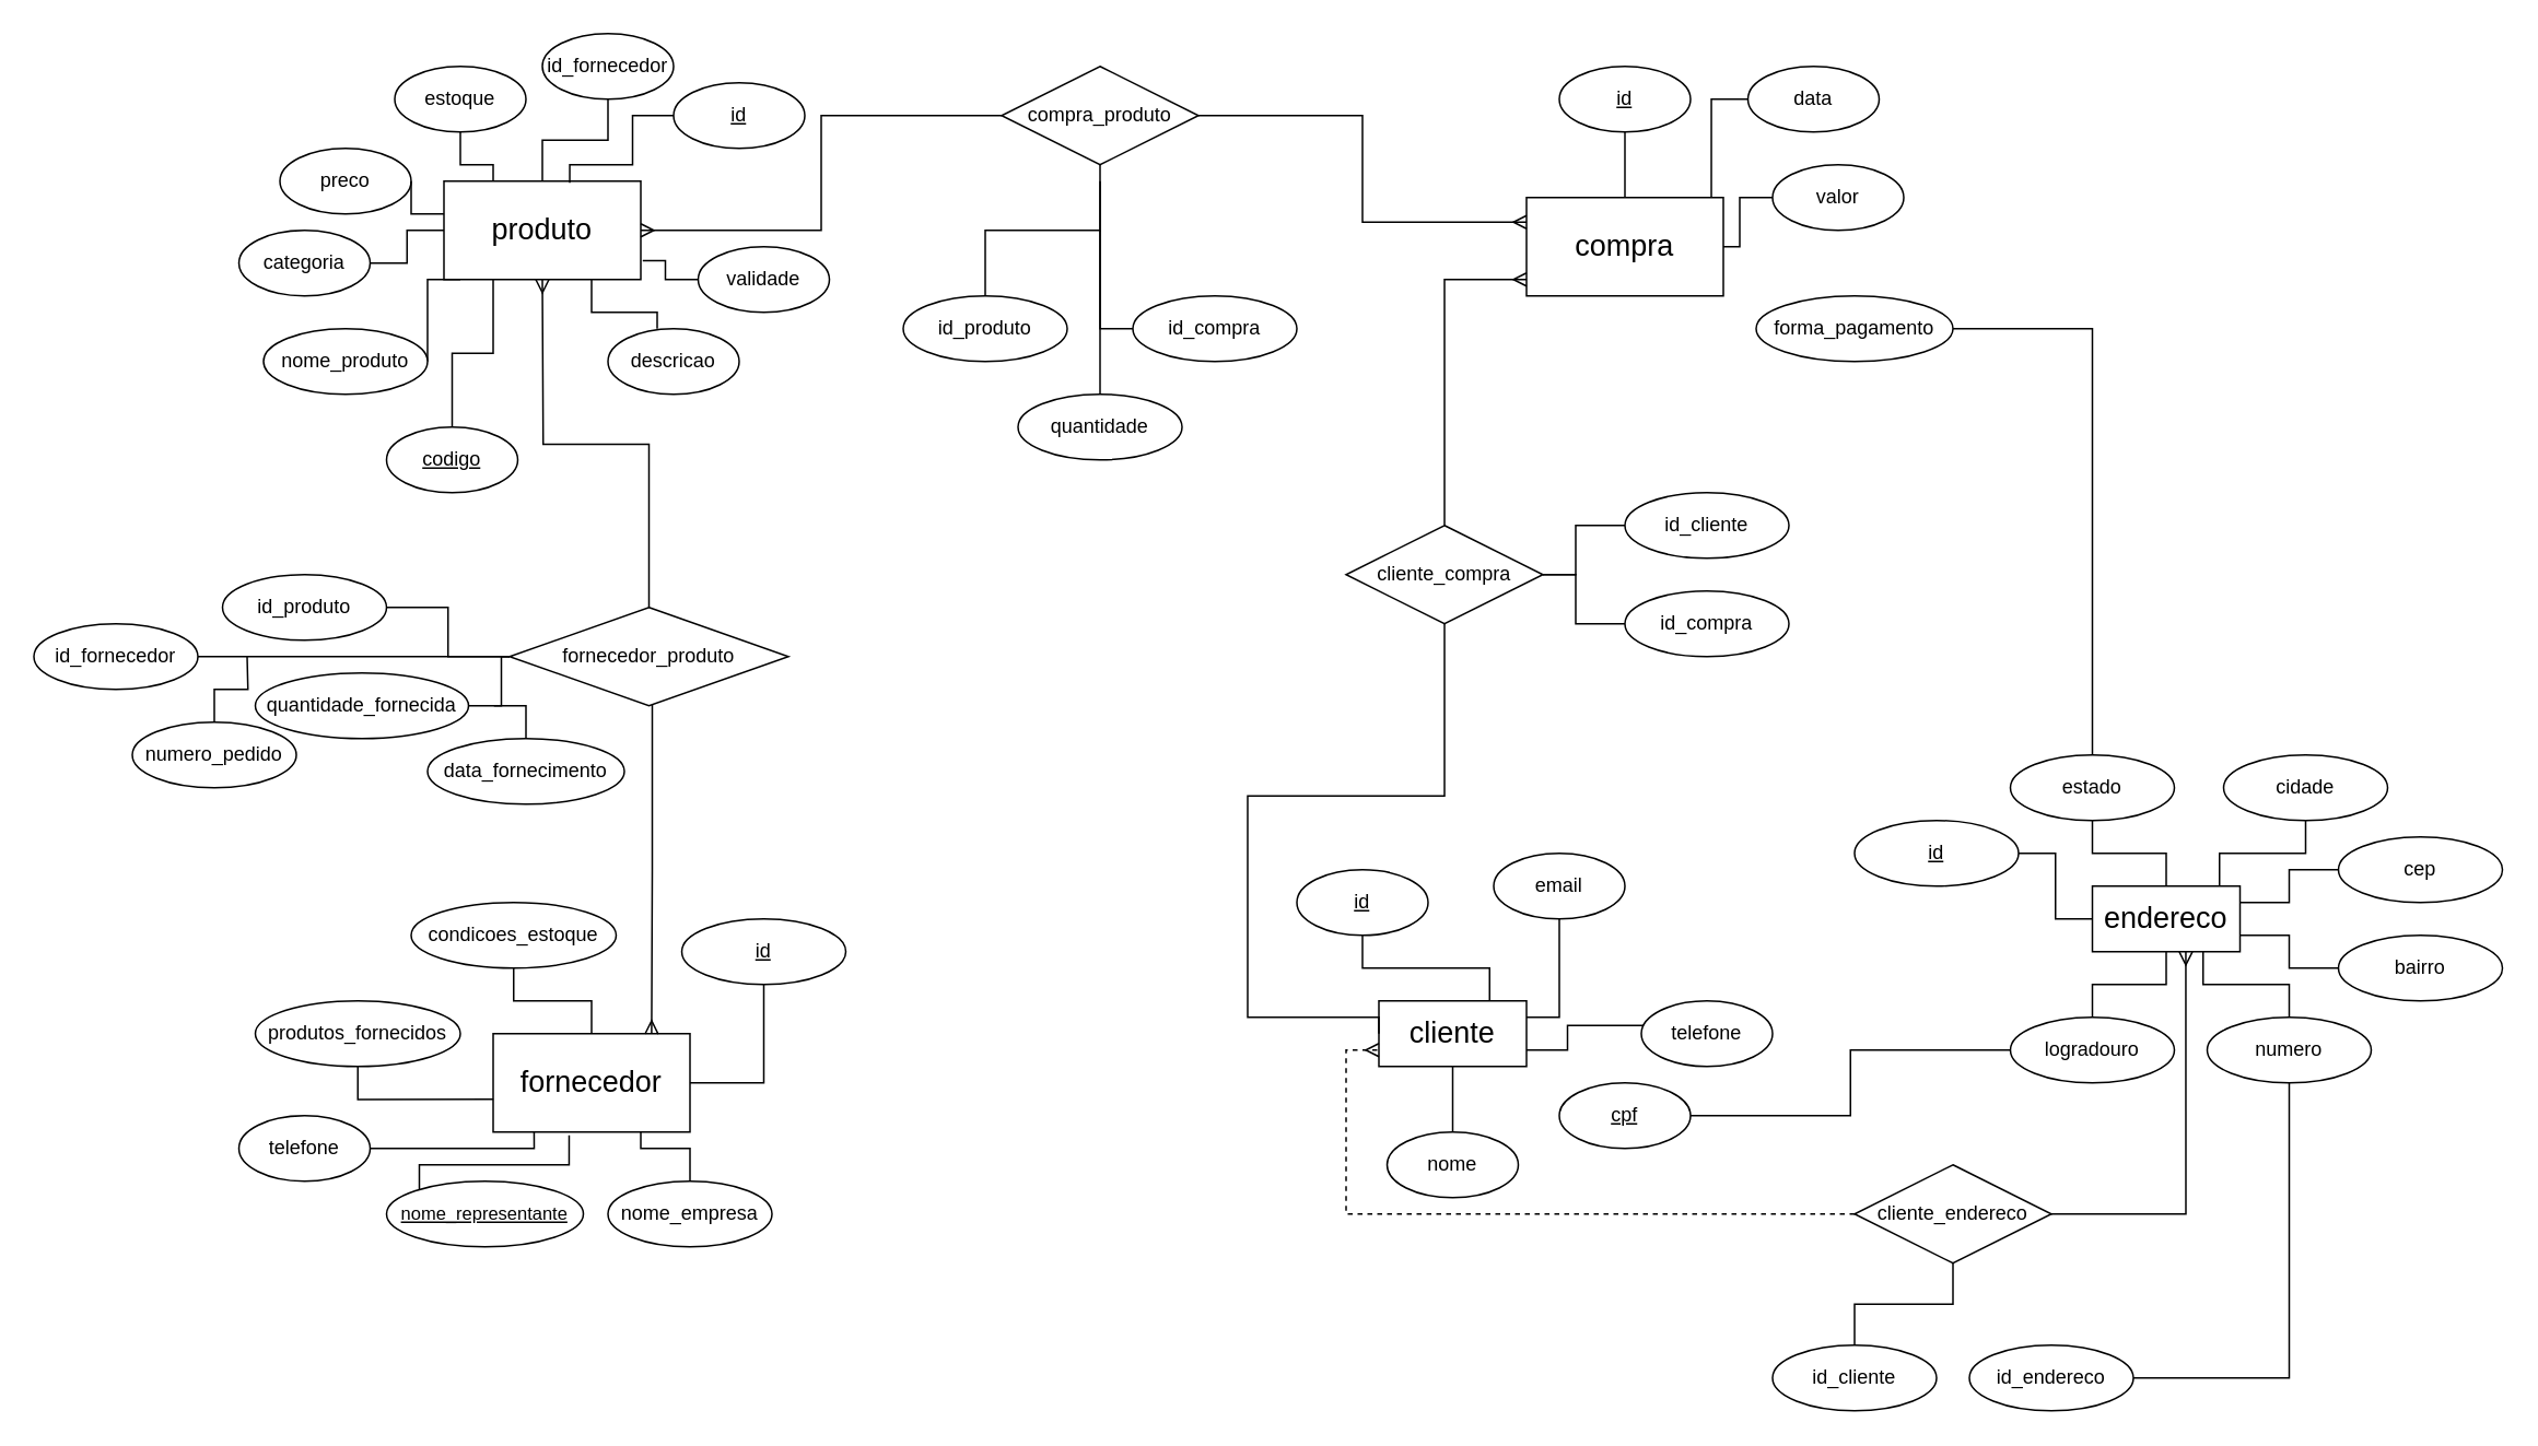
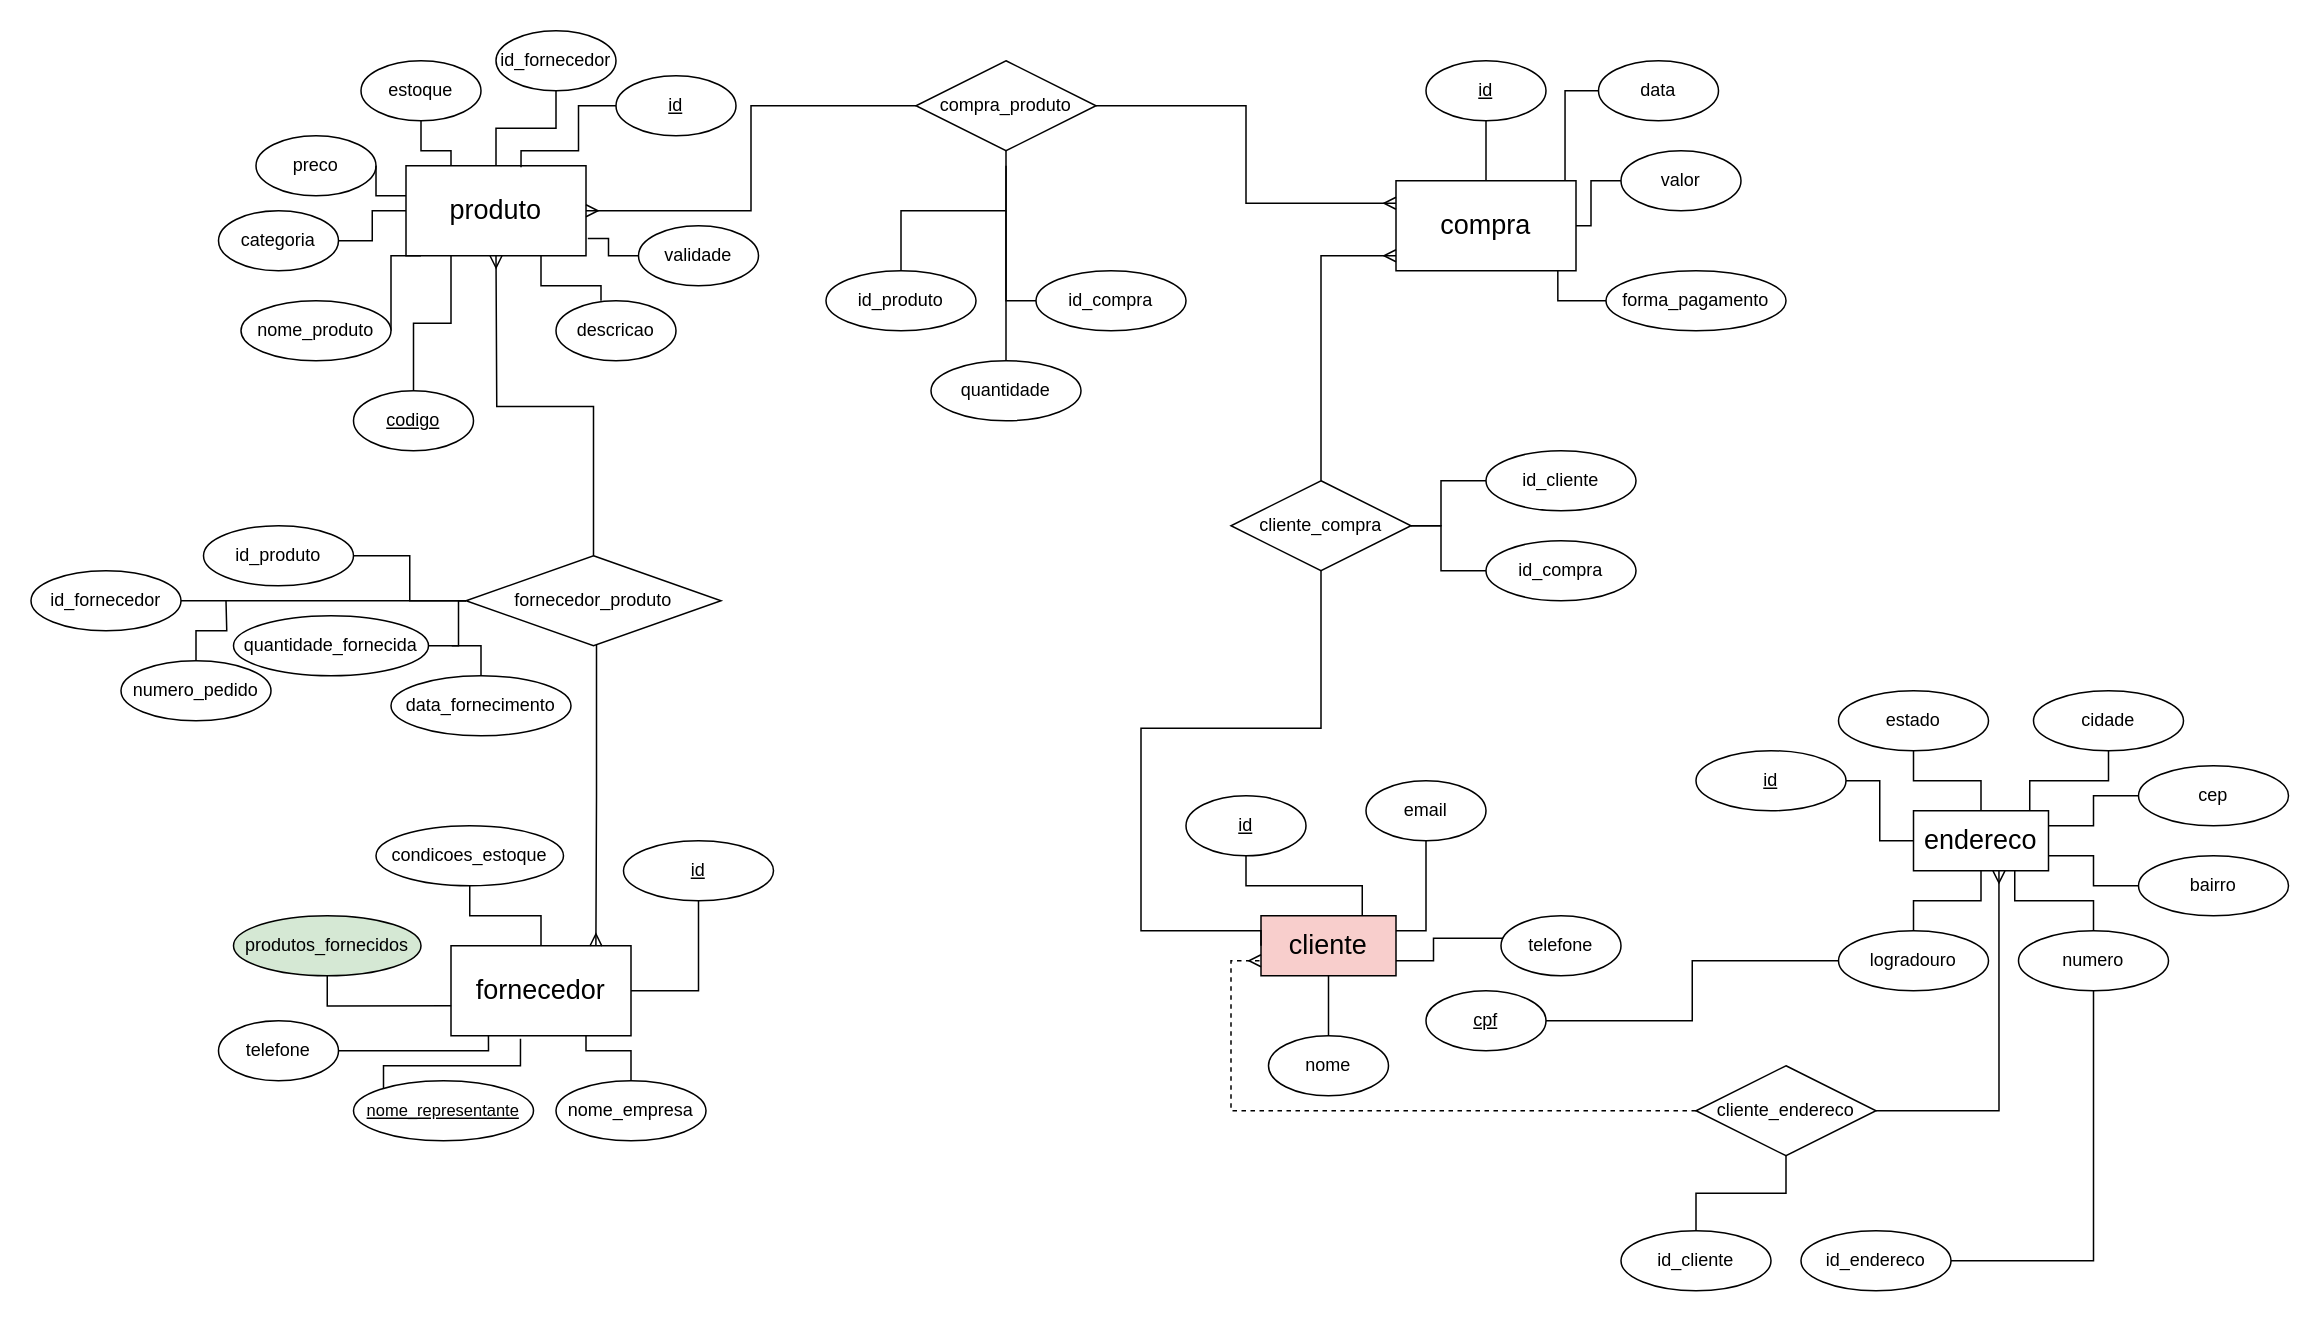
- <mxCell id="36" style="edgeStyle=orthogonalEdgeStyle;rounded=0;orthogonalLoop=1;jettySize=auto;html=1;endArrow=none;endFill=0;" edge="1" parent="1" source="37" target="75"><mxGeometry relative="1" as="geometry" /></mxCell>
+ <mxCell id="36" style="edgeStyle=orthogonalEdgeStyle;rounded=0;orthogonalLoop=1;jettySize=auto;html=1;entryX=0.899;entryY=1;entryDx=0;entryDy=0;entryPerimeter=0;endArrow=none;endFill=0;" edge="1" parent="1" source="37" target="35"><mxGeometry relative="1" as="geometry" /></mxCell>
- <mxCell id="32" value="&lt;span style=&quot;font-weight: normal;&quot;&gt;produtos_fornecidos&lt;/span&gt;" style="ellipse;whiteSpace=wrap;html=1;fontStyle=1" parent="1" vertex="1"><mxGeometry x="155" y="610" width="125" height="40" as="geometry" /></mxCell>
+ <mxCell id="32" value="&lt;span style=&quot;font-weight: normal;&quot;&gt;produtos_fornecidos&lt;/span&gt;" style="ellipse;whiteSpace=wrap;html=1;fontStyle=1;fillColor=#d5e8d4;" parent="1" vertex="1"><mxGeometry x="155" y="610" width="125" height="40" as="geometry" /></mxCell>
- <mxCell id="15" value="&lt;font style=&quot;font-size: 18px;&quot;&gt;cliente&lt;br&gt;&lt;/font&gt;" style="rounded=0;whiteSpace=wrap;html=1;" parent="1" vertex="1"><mxGeometry x="840" y="610" width="90" height="40" as="geometry" /></mxCell>
+ <mxCell id="15" value="&lt;font style=&quot;font-size: 18px;&quot;&gt;cliente&lt;br&gt;&lt;/font&gt;" style="rounded=0;whiteSpace=wrap;html=1;fillColor=#f8cecc;" parent="1" vertex="1"><mxGeometry x="840" y="610" width="90" height="40" as="geometry" /></mxCell>
